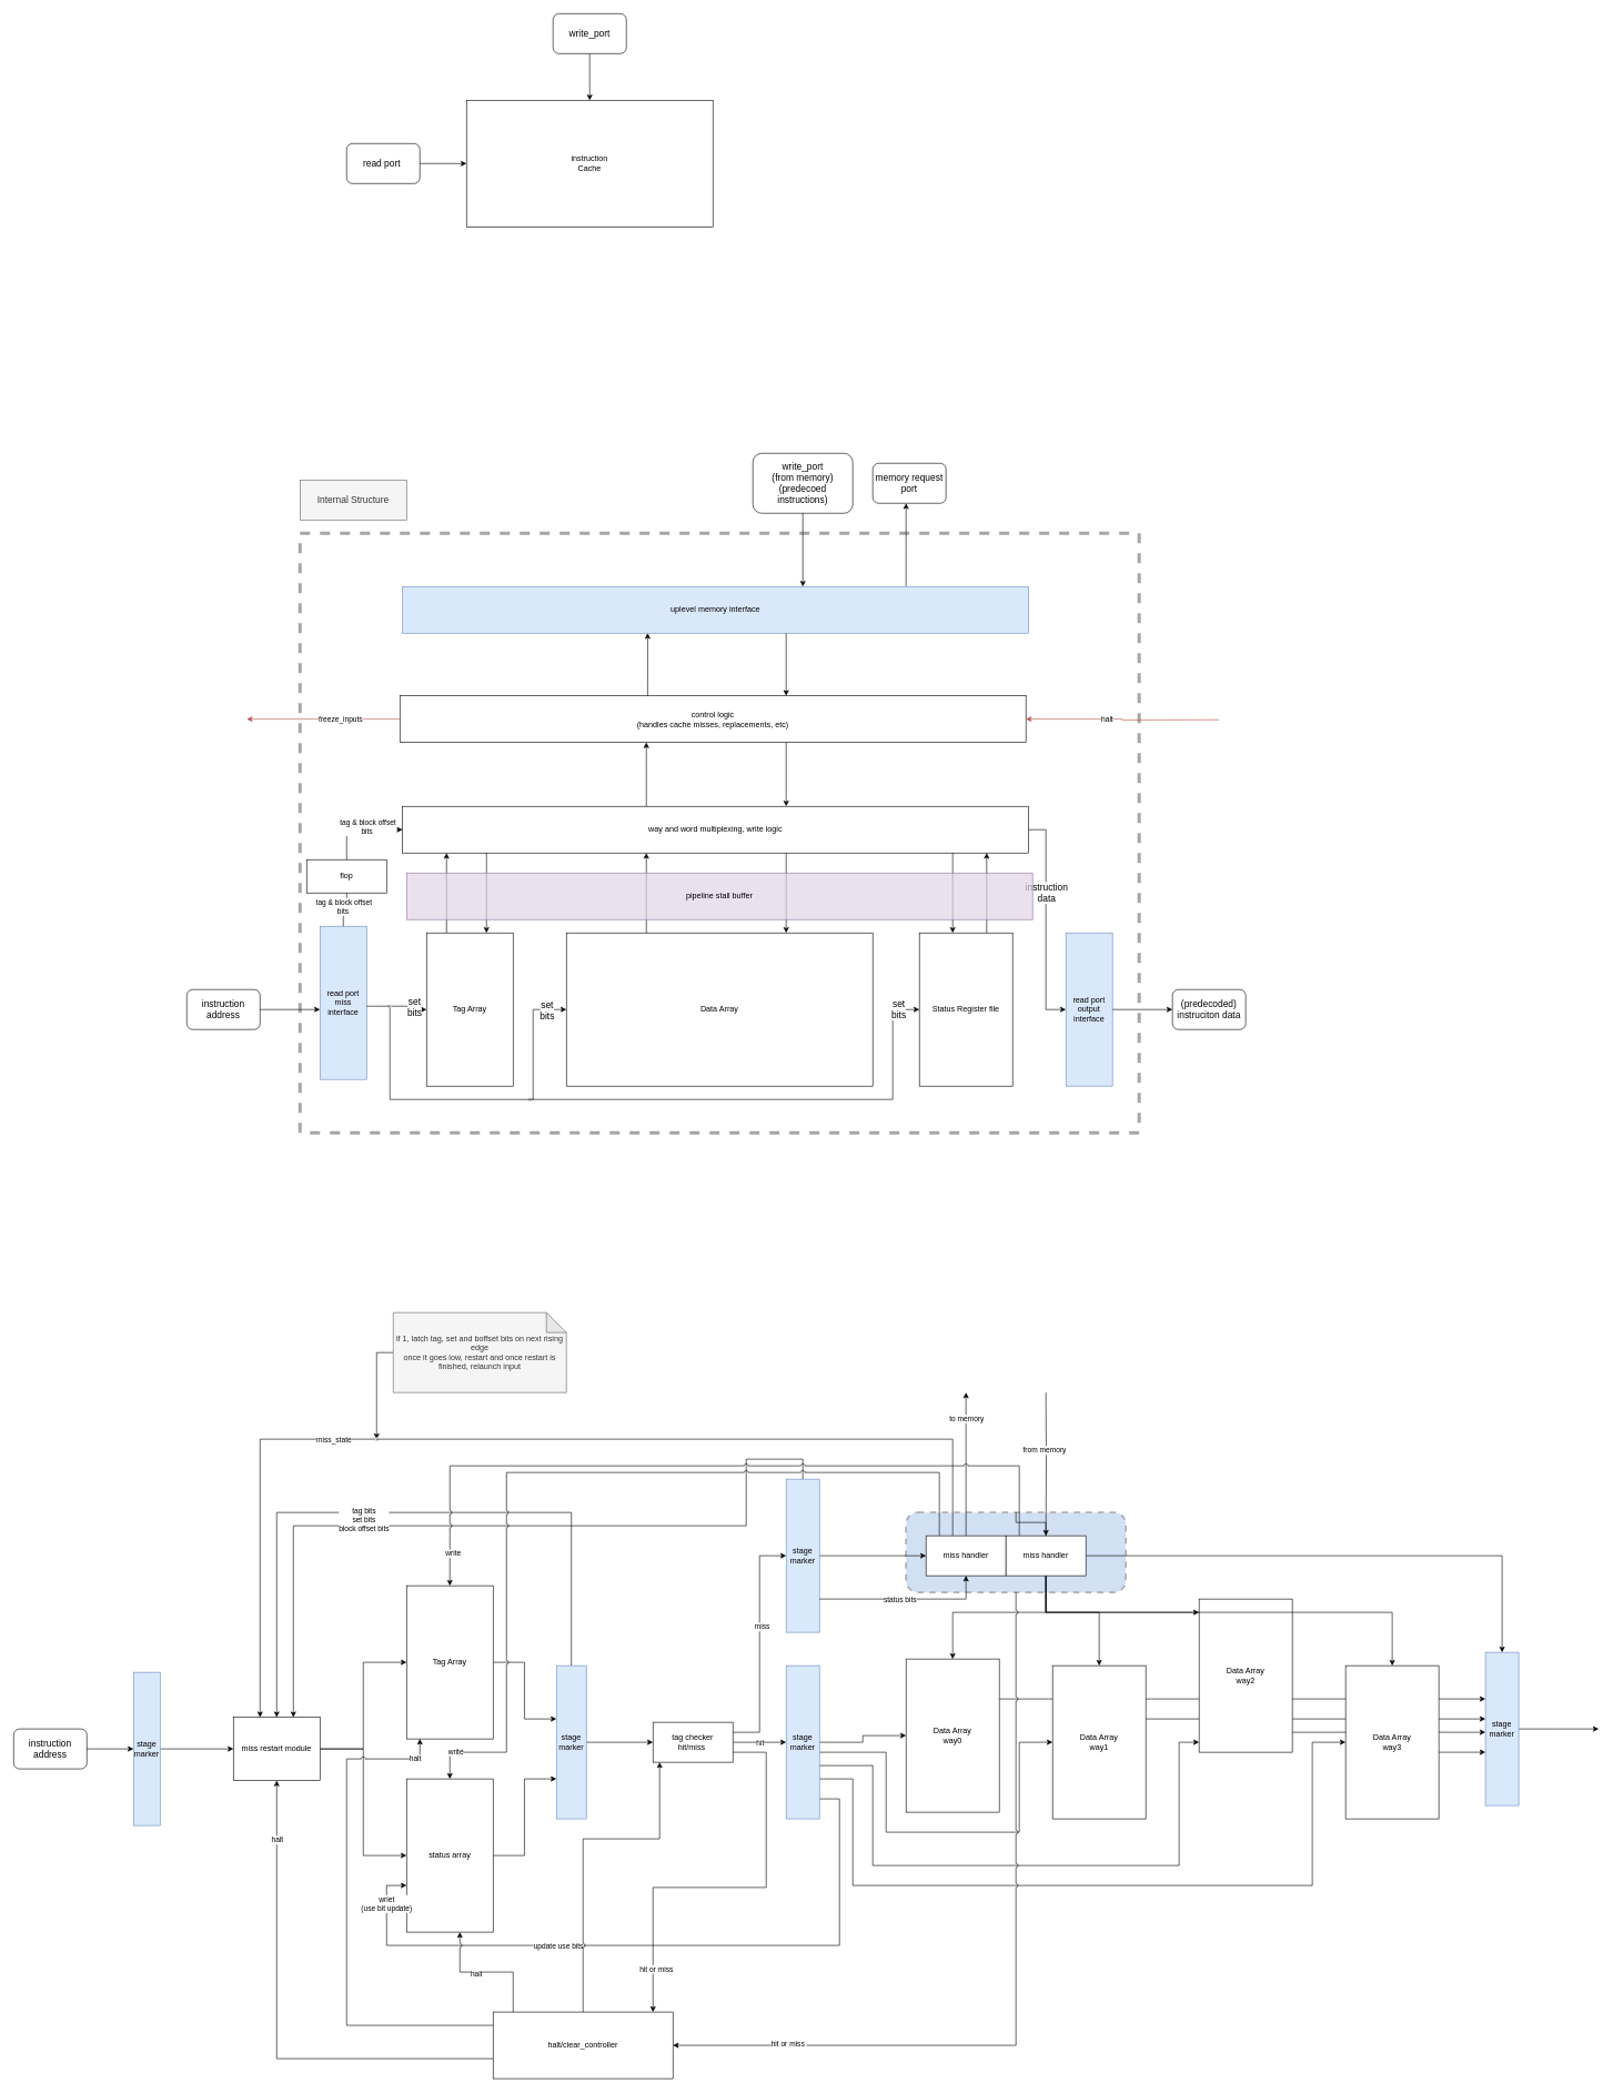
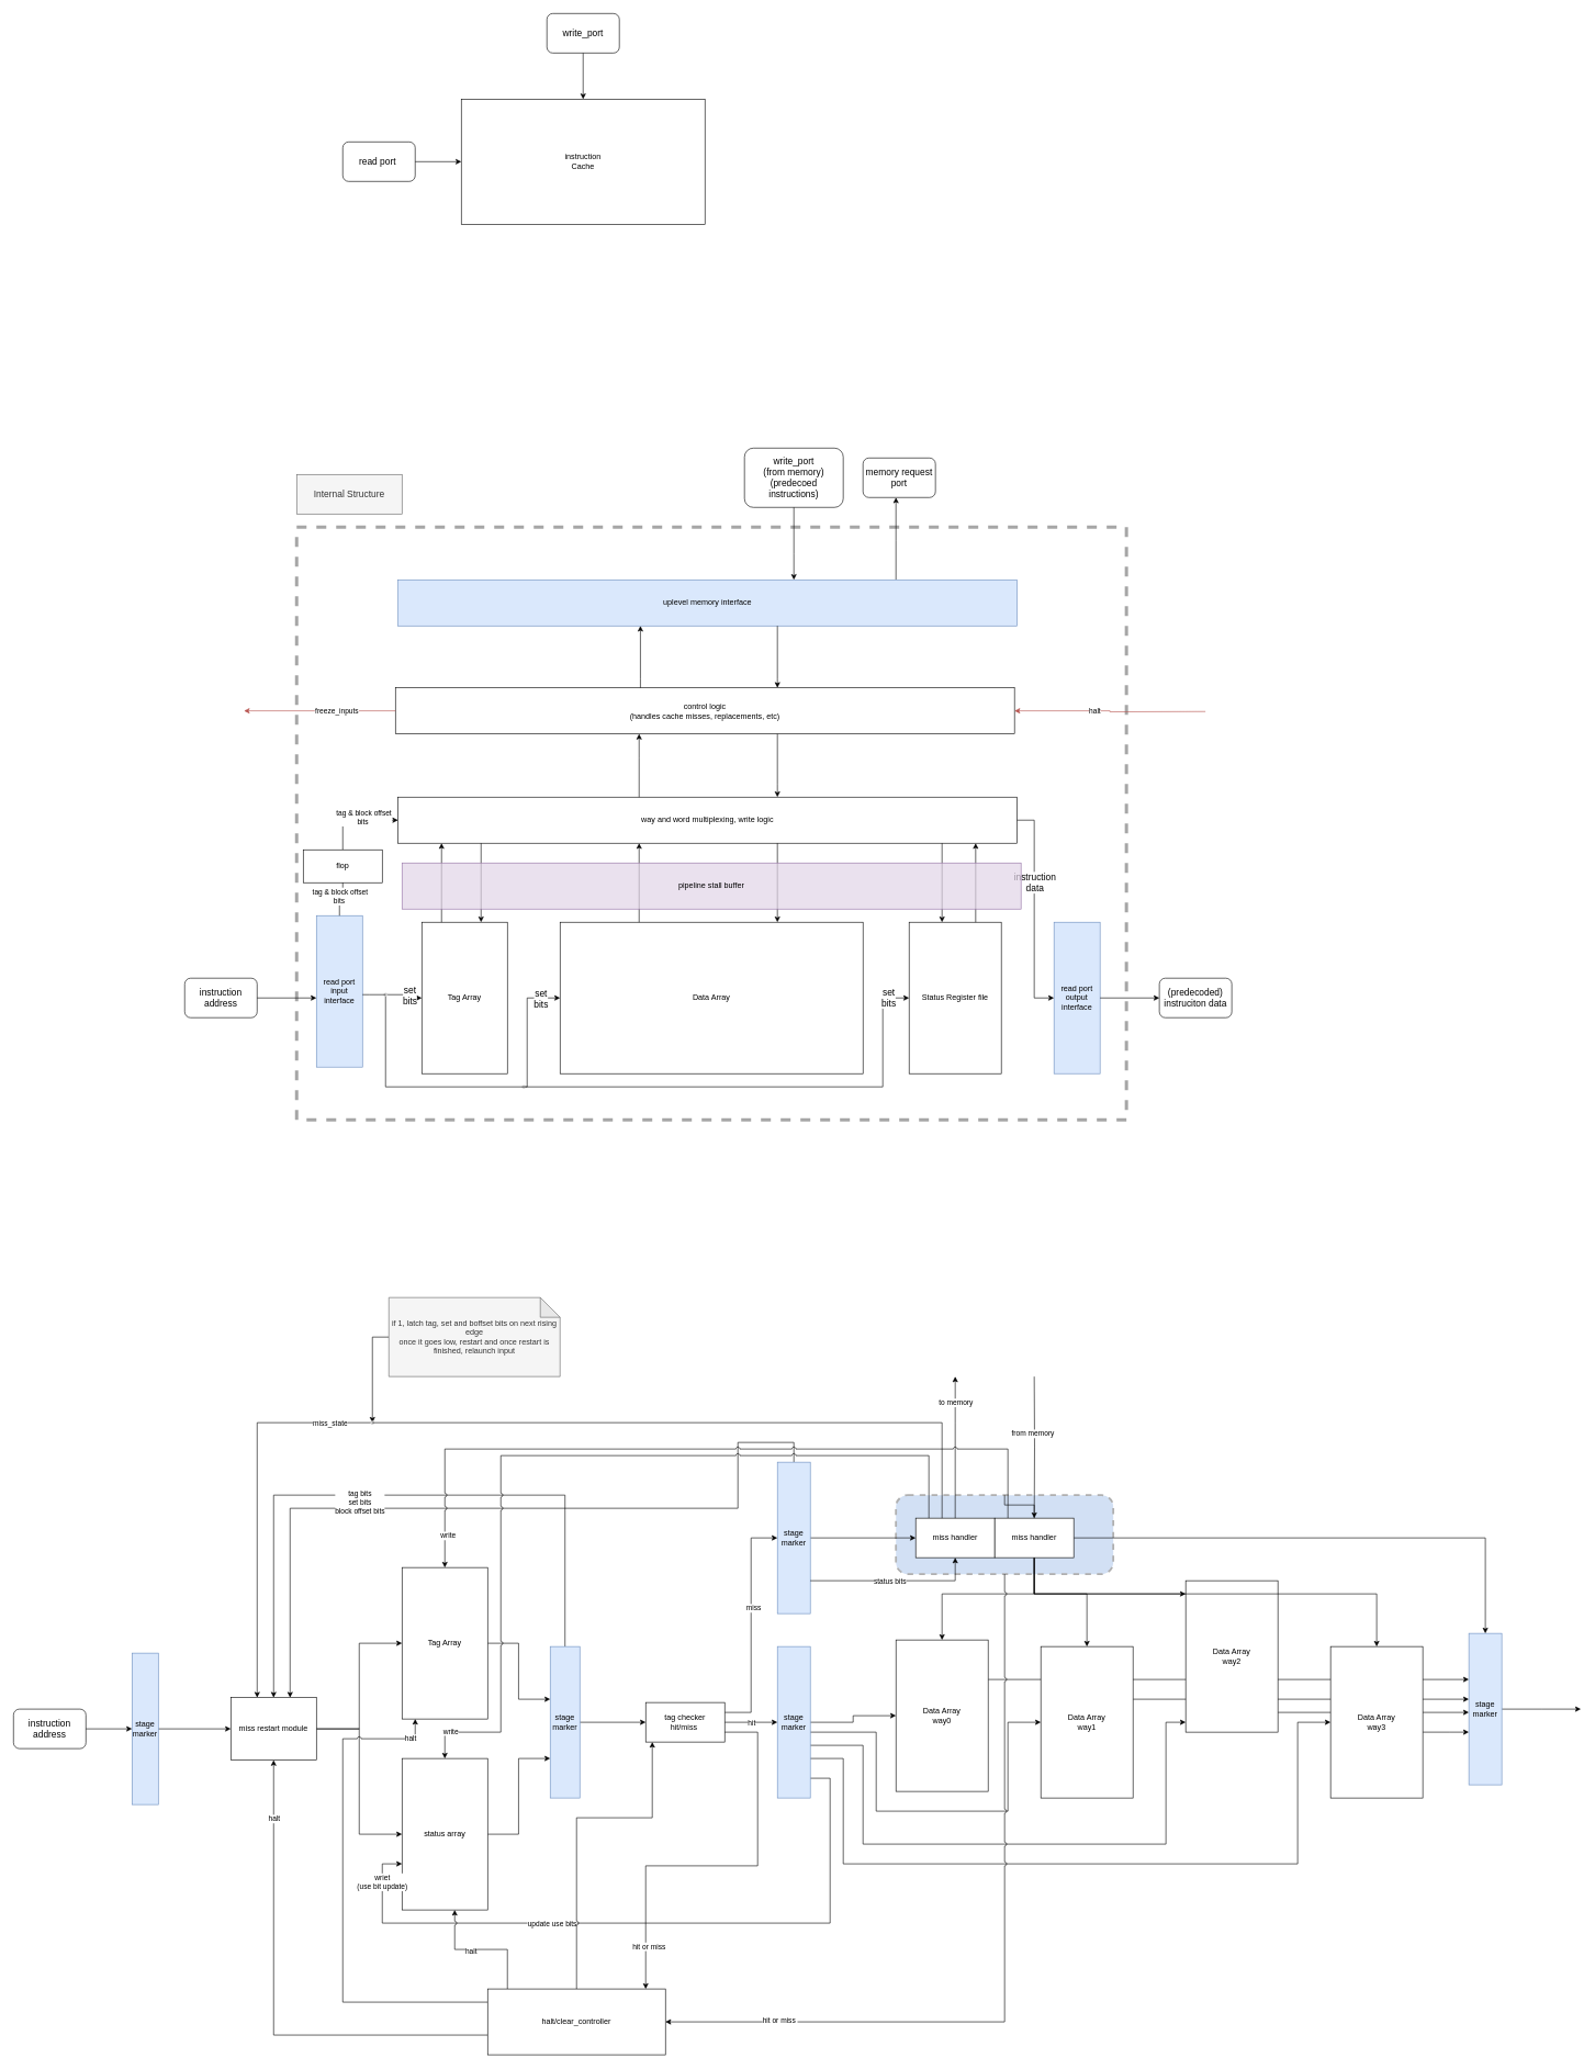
- <mxCell id="16" value="read port miss interface" style="rounded=0;whiteSpace=wrap;html=1;fillColor=#dae8fc;strokeColor=#6c8ebf;" parent="1" vertex="1"><mxGeometry x="480" y="1390" width="70" height="230" as="geometry" /></mxCell>
+ <mxCell id="16" value="read port input interface" style="rounded=0;whiteSpace=wrap;html=1;fillColor=#dae8fc;strokeColor=#6c8ebf;" parent="1" vertex="1"><mxGeometry x="480" y="1390" width="70" height="230" as="geometry" /></mxCell>
